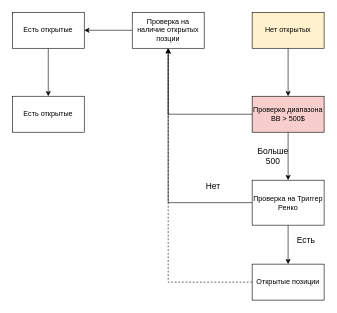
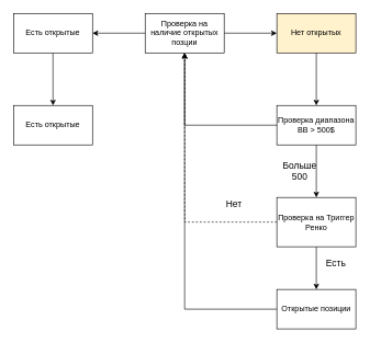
+ <mxCell id="3" value="" style="edgeStyle=orthogonalEdgeStyle;rounded=0;orthogonalLoop=1;jettySize=auto;html=1;" edge="1" parent="1" source="4" target="6"><mxGeometry relative="1" as="geometry" /></mxCell>
- <mxCell id="9" value="Проверка диапазона BB &amp;gt; 500$" style="rounded=0;whiteSpace=wrap;html=1;fillColor=#f8cecc;" vertex="1" parent="1"><mxGeometry x="420" y="160" width="120" height="60" as="geometry" /></mxCell>
+ <mxCell id="9" value="Проверка диапазона BB &amp;gt; 500$" style="rounded=0;whiteSpace=wrap;html=1;" vertex="1" parent="1"><mxGeometry x="420" y="160" width="120" height="60" as="geometry" /></mxCell>
- <mxCell id="11" value="" style="edgeStyle=orthogonalEdgeStyle;rounded=0;orthogonalLoop=1;jettySize=auto;html=1;entryX=0.5;entryY=1;entryDx=0;entryDy=0;" edge="1" parent="1" source="12" target="4"><mxGeometry relative="1" as="geometry"><mxPoint x="340" y="330" as="targetPoint" /></mxGeometry></mxCell>
+ <mxCell id="11" value="" style="edgeStyle=orthogonalEdgeStyle;rounded=0;orthogonalLoop=1;jettySize=auto;html=1;entryX=0.5;entryY=1;entryDx=0;entryDy=0;dashed=1;" edge="1" parent="1" source="12" target="4"><mxGeometry relative="1" as="geometry"><mxPoint x="340" y="330" as="targetPoint" /></mxGeometry></mxCell>
- <mxCell id="13" value="" style="edgeStyle=orthogonalEdgeStyle;rounded=0;orthogonalLoop=1;jettySize=auto;html=1;entryX=0.5;entryY=1;entryDx=0;entryDy=0;dashed=1;" edge="1" parent="1" source="14" target="4"><mxGeometry relative="1" as="geometry"><mxPoint x="340" y="470" as="targetPoint" /></mxGeometry></mxCell>
+ <mxCell id="13" value="" style="edgeStyle=orthogonalEdgeStyle;rounded=0;orthogonalLoop=1;jettySize=auto;html=1;entryX=0.5;entryY=1;entryDx=0;entryDy=0;" edge="1" parent="1" source="14" target="4"><mxGeometry relative="1" as="geometry"><mxPoint x="340" y="470" as="targetPoint" /></mxGeometry></mxCell>
